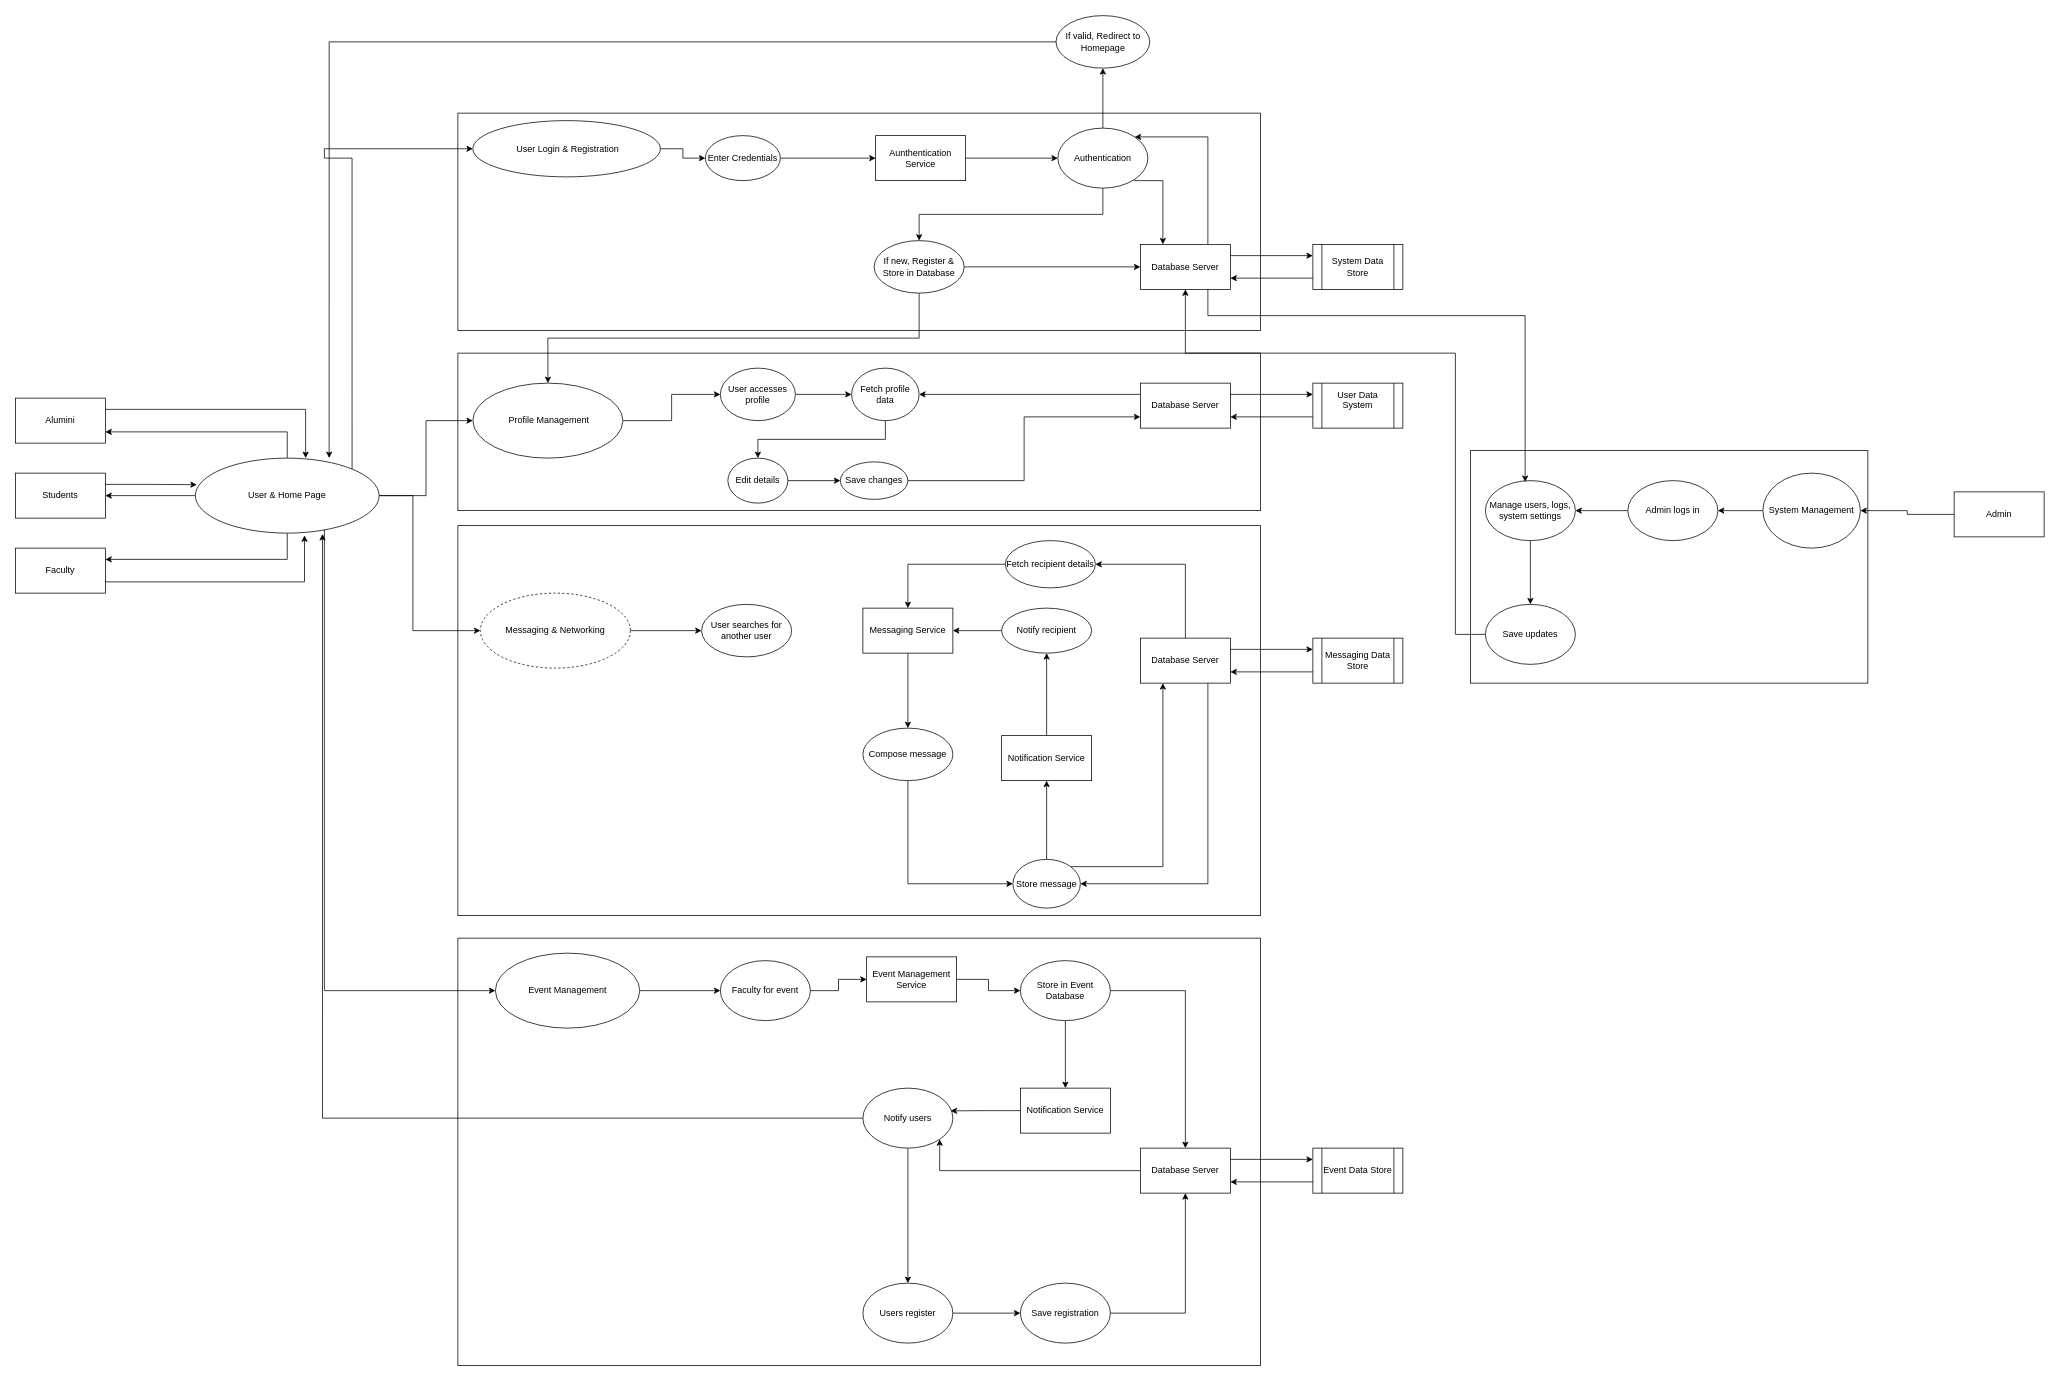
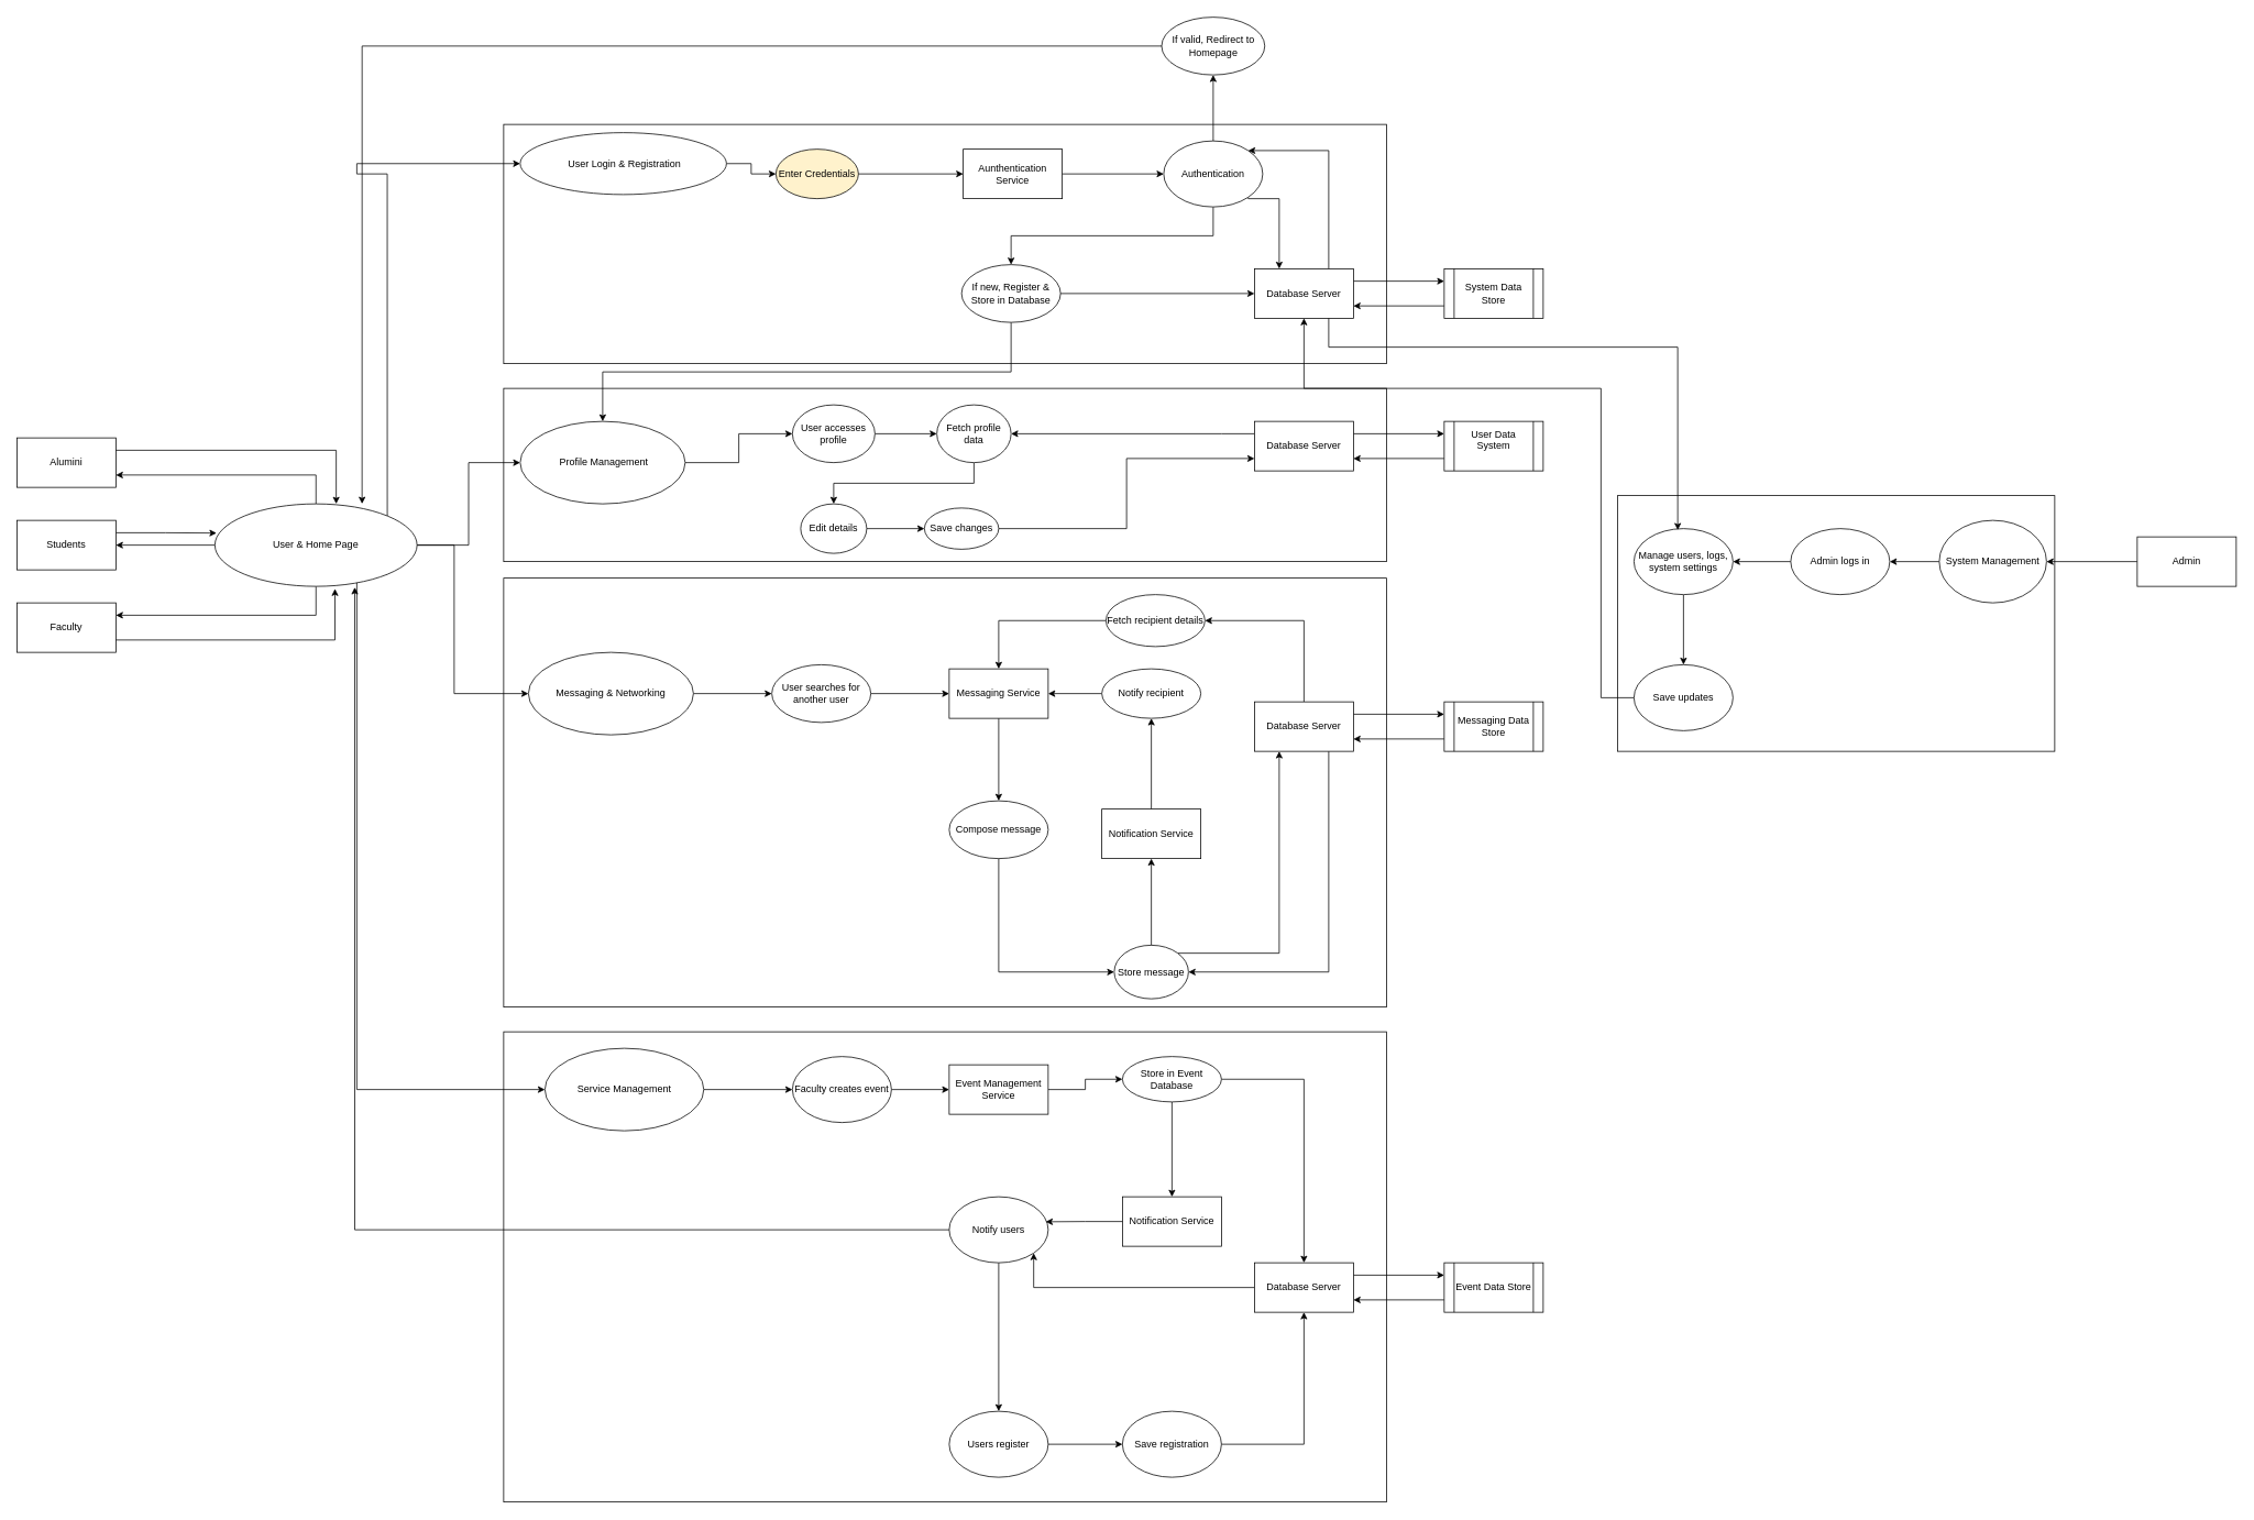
- <mxCell id="36" value="Enter Credentials" style="ellipse;whiteSpace=wrap;html=1;" parent="1" vertex="1"><mxGeometry x="940" y="180" width="100" height="60" as="geometry" /></mxCell>
+ <mxCell id="36" value="Enter Credentials" style="ellipse;whiteSpace=wrap;html=1;fillColor=#fff2cc;" parent="1" vertex="1"><mxGeometry x="940" y="180" width="100" height="60" as="geometry" /></mxCell>
- <mxCell id="11" value="Admin" style="rounded=0;whiteSpace=wrap;html=1;" parent="1" vertex="1"><mxGeometry x="2605" y="655" width="120" height="60" as="geometry" /></mxCell>
+ <mxCell id="11" value="Admin" style="rounded=0;whiteSpace=wrap;html=1;" parent="1" vertex="1"><mxGeometry x="2590" y="650" width="120" height="60" as="geometry" /></mxCell>
- <mxCell id="53" value="Messaging &amp;amp; Networking" style="ellipse;whiteSpace=wrap;html=1;dashed=1;" parent="1" vertex="1"><mxGeometry x="640" y="790" width="200" height="100" as="geometry" /></mxCell>
+ <mxCell id="53" value="Messaging &amp;amp; Networking" style="ellipse;whiteSpace=wrap;html=1;" parent="1" vertex="1"><mxGeometry x="640" y="790" width="200" height="100" as="geometry" /></mxCell>
+ <mxCell id="50" style="edgeStyle=orthogonalEdgeStyle;rounded=0;orthogonalLoop=1;jettySize=auto;html=1;exitX=1;exitY=0.5;exitDx=0;exitDy=0;entryX=0;entryY=0.5;entryDx=0;entryDy=0;" parent="1" source="51" target="9" edge="1"><mxGeometry relative="1" as="geometry" /></mxCell>
- <mxCell id="19" value="Event Management Service" style="rounded=0;whiteSpace=wrap;html=1;" parent="1" vertex="1"><mxGeometry x="1155" y="1275" width="120" height="60" as="geometry" /></mxCell>
+ <mxCell id="19" value="Event Management Service" style="rounded=0;whiteSpace=wrap;html=1;" parent="1" vertex="1"><mxGeometry x="1150" y="1290" width="120" height="60" as="geometry" /></mxCell>
- <mxCell id="68" value="Event Management" style="ellipse;whiteSpace=wrap;html=1;" parent="1" vertex="1"><mxGeometry x="660" y="1270" width="192.5" height="100" as="geometry" /></mxCell>
+ <mxCell id="68" value="Service Management" style="ellipse;whiteSpace=wrap;html=1;" parent="1" vertex="1"><mxGeometry x="660" y="1270" width="192.5" height="100" as="geometry" /></mxCell>
- <mxCell id="66" value="Faculty for event" style="ellipse;whiteSpace=wrap;html=1;" parent="1" vertex="1"><mxGeometry x="960" y="1280" width="120" height="80" as="geometry" /></mxCell>
+ <mxCell id="66" value="Faculty creates event" style="ellipse;whiteSpace=wrap;html=1;" parent="1" vertex="1"><mxGeometry x="960" y="1280" width="120" height="80" as="geometry" /></mxCell>
- <mxCell id="64" value="Store in Event Database" style="ellipse;whiteSpace=wrap;html=1;" parent="1" vertex="1"><mxGeometry x="1360" y="1280" width="120" height="80" as="geometry" /></mxCell>
+ <mxCell id="64" value="Store in Event Database" style="ellipse;whiteSpace=wrap;html=1;" parent="1" vertex="1"><mxGeometry x="1360" y="1280" width="120" height="55" as="geometry" /></mxCell>
